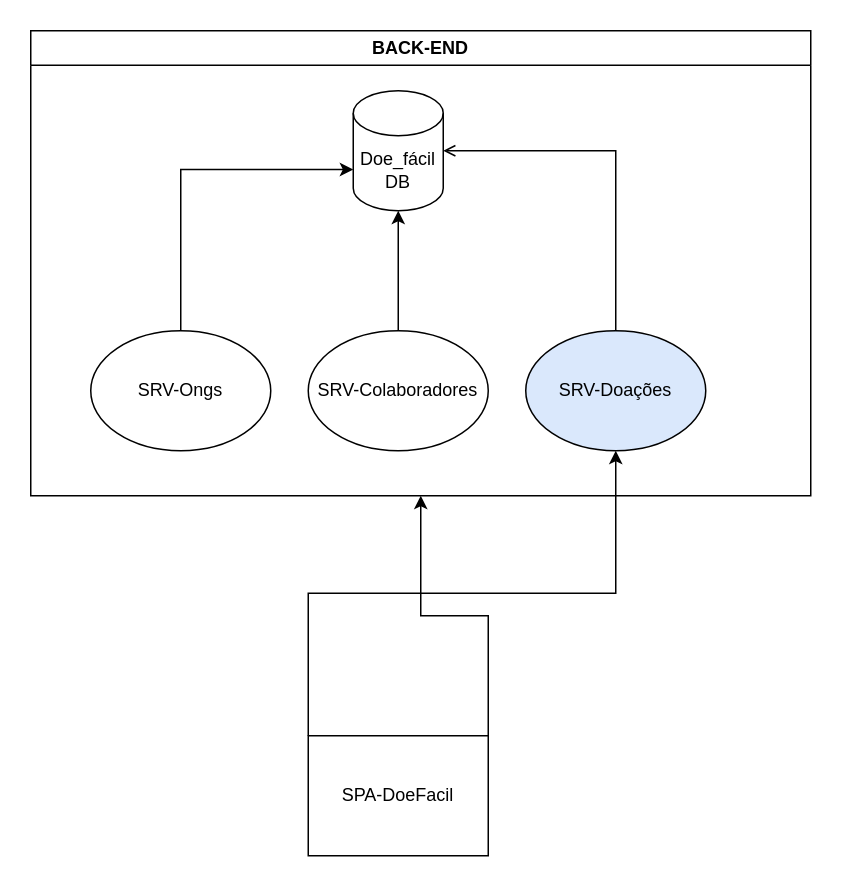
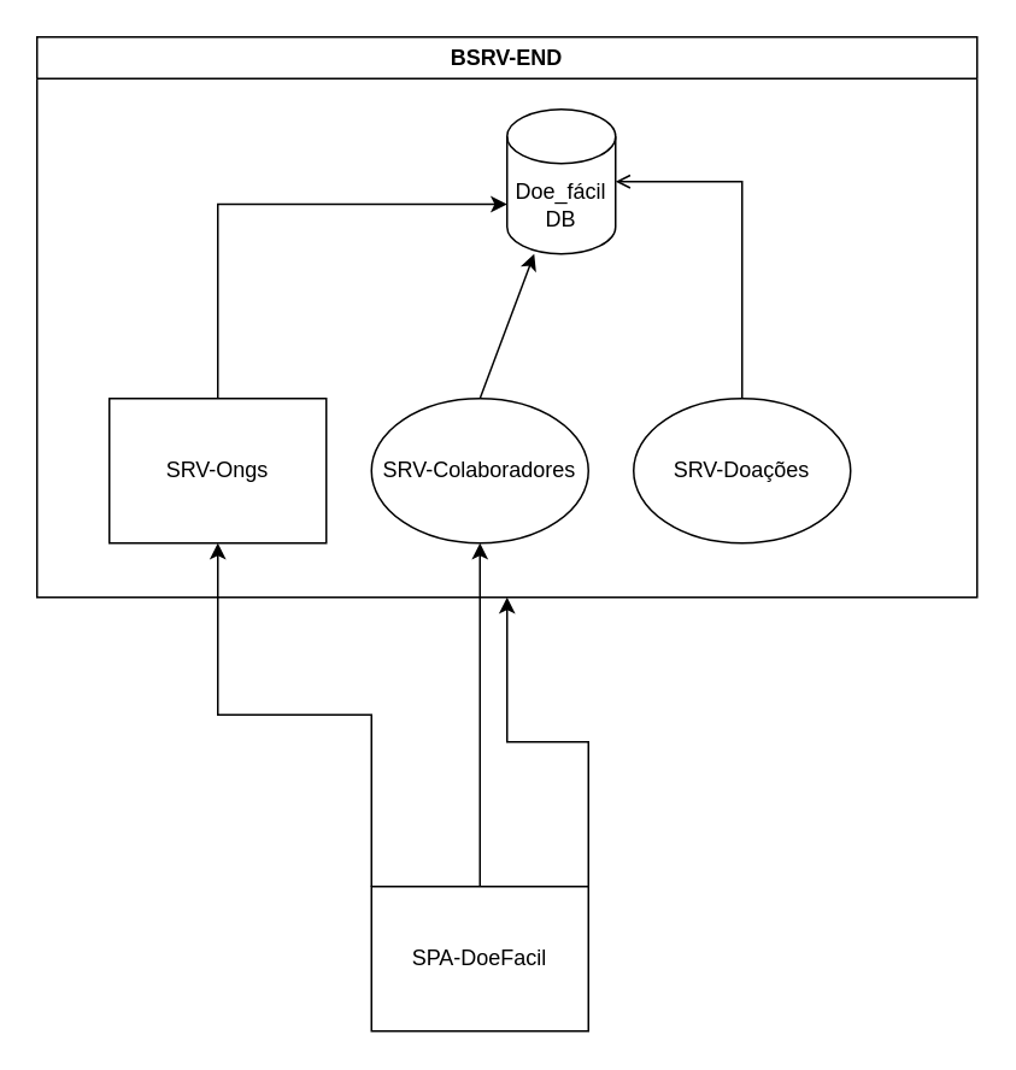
- <mxCell id="9" value="B&lt;span style=&quot;background-color: transparent; color: light-dark(rgb(0, 0, 0), rgb(255, 255, 255));&quot;&gt;ACK-END&lt;/span&gt;" style="swimlane;whiteSpace=wrap;html=1;" vertex="1" parent="1"><mxGeometry x="20" y="20" width="520" height="310" as="geometry" /></mxCell>
+ <mxCell id="9" value="B&lt;span style=&quot;background-color: transparent; color: light-dark(rgb(0, 0, 0), rgb(255, 255, 255));&quot;&gt;SRV-END&lt;/span&gt;" style="swimlane;whiteSpace=wrap;html=1;" vertex="1" parent="1"><mxGeometry x="20" y="20" width="520" height="310" as="geometry" /></mxCell>
- <mxCell id="2" value="Doe_fácil DB" style="shape=cylinder3;whiteSpace=wrap;html=1;boundedLbl=1;backgroundOutline=1;size=15;" vertex="1" parent="1"><mxGeometry x="235" y="60" width="60" height="80" as="geometry" /></mxCell>
+ <mxCell id="2" value="Doe_fácil DB" style="shape=cylinder3;whiteSpace=wrap;html=1;boundedLbl=1;backgroundOutline=1;size=15;" vertex="1" parent="1"><mxGeometry x="280" y="60" width="60" height="80" as="geometry" /></mxCell>
- <mxCell id="3" value="SRV&lt;span style=&quot;background-color: transparent; color: light-dark(rgb(0, 0, 0), rgb(255, 255, 255));&quot;&gt;-Ongs&lt;/span&gt;" style="ellipse;whiteSpace=wrap;html=1;" vertex="1" parent="1"><mxGeometry x="60" y="220" width="120" height="80" as="geometry" /></mxCell>
+ <mxCell id="3" value="SRV&lt;span style=&quot;background-color: transparent; color: light-dark(rgb(0, 0, 0), rgb(255, 255, 255));&quot;&gt;-Ongs&lt;/span&gt;" style="whiteSpace=wrap;html=1;rounded=0;" vertex="1" parent="1"><mxGeometry x="60" y="220" width="120" height="80" as="geometry" /></mxCell>
- <mxCell id="5" value="SRV&lt;span style=&quot;background-color: transparent; color: light-dark(rgb(0, 0, 0), rgb(255, 255, 255));&quot;&gt;-Doações&lt;/span&gt;" style="ellipse;whiteSpace=wrap;html=1;fillColor=#dae8fc;" vertex="1" parent="1"><mxGeometry x="350" y="220" width="120" height="80" as="geometry" /></mxCell>
+ <mxCell id="5" value="SRV&lt;span style=&quot;background-color: transparent; color: light-dark(rgb(0, 0, 0), rgb(255, 255, 255));&quot;&gt;-Doações&lt;/span&gt;" style="ellipse;whiteSpace=wrap;html=1;" vertex="1" parent="1"><mxGeometry x="350" y="220" width="120" height="80" as="geometry" /></mxCell>
- <mxCell id="11" style="edgeStyle=orthogonalEdgeStyle;rounded=0;orthogonalLoop=1;jettySize=auto;html=1;exitX=0;exitY=0;exitDx=0;exitDy=0;" edge="1" parent="1" source="13" target="5"><mxGeometry relative="1" as="geometry" /></mxCell>
+ <mxCell id="11" style="edgeStyle=orthogonalEdgeStyle;rounded=0;orthogonalLoop=1;jettySize=auto;html=1;exitX=0;exitY=0;exitDx=0;exitDy=0;entryX=0.5;entryY=1;entryDx=0;entryDy=0;" edge="1" parent="1" source="13" target="3"><mxGeometry relative="1" as="geometry" /></mxCell>
+ <mxCell id="10" style="edgeStyle=orthogonalEdgeStyle;rounded=0;orthogonalLoop=1;jettySize=auto;html=1;exitX=0.5;exitY=0;exitDx=0;exitDy=0;" edge="1" parent="1" source="13" target="4"><mxGeometry relative="1" as="geometry" /></mxCell>
